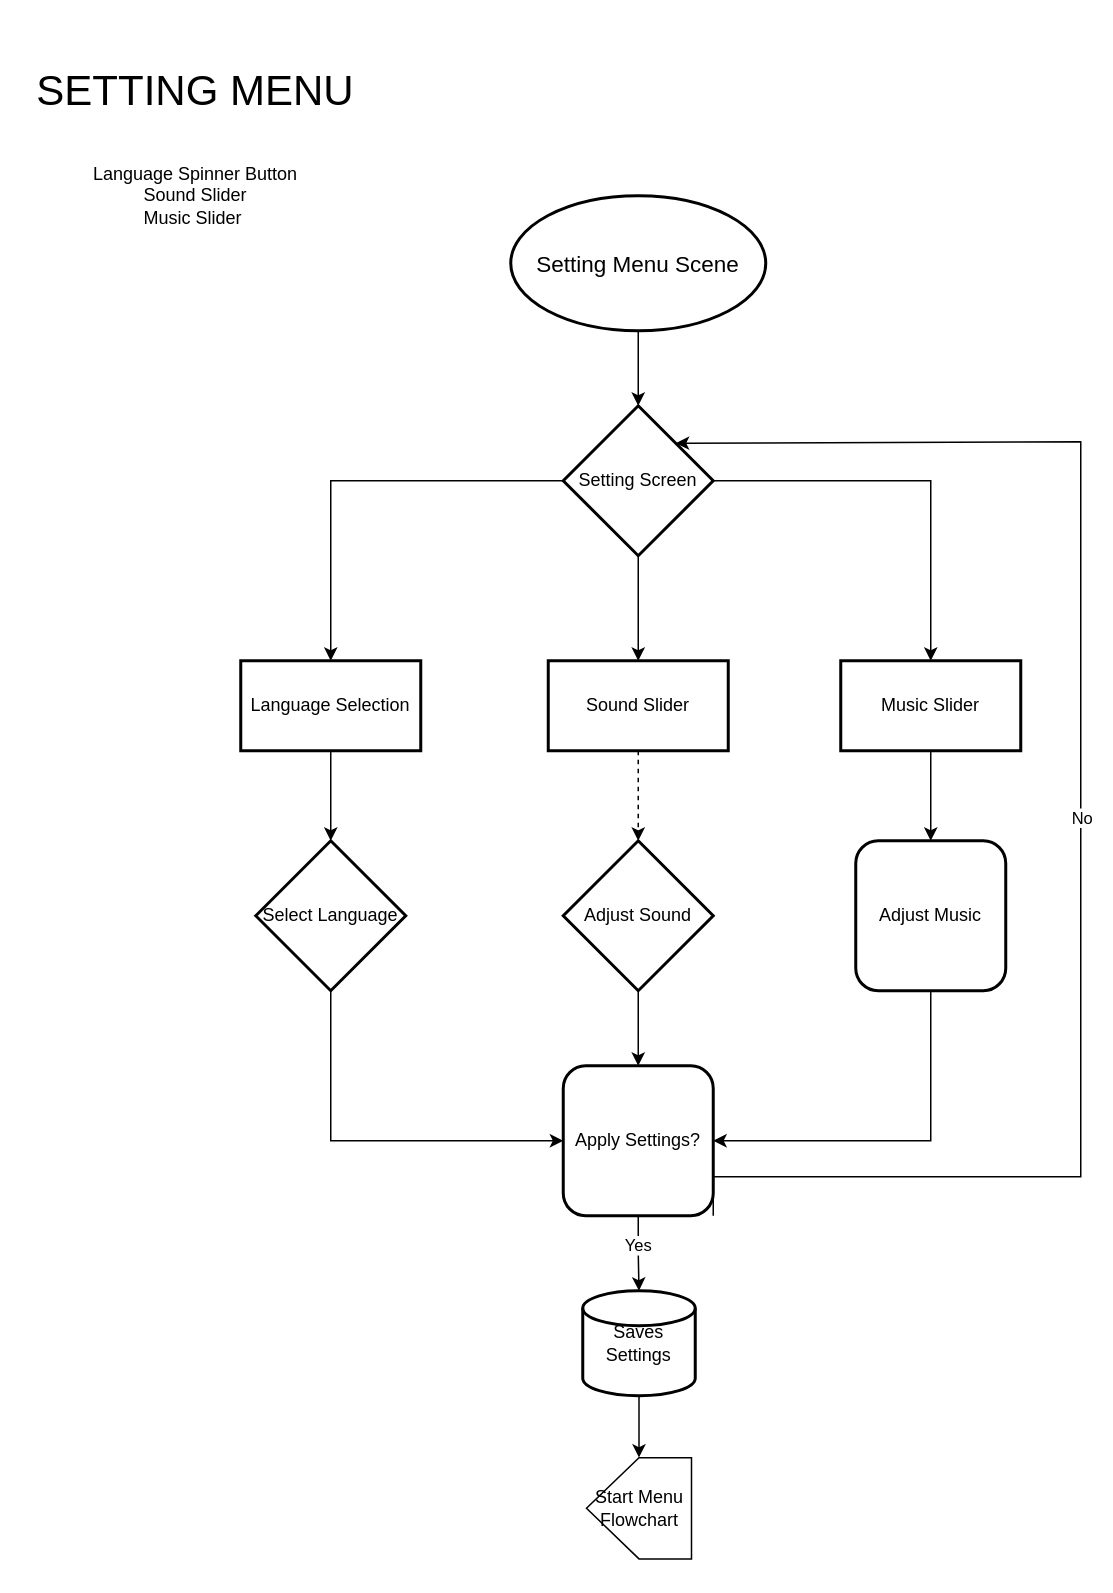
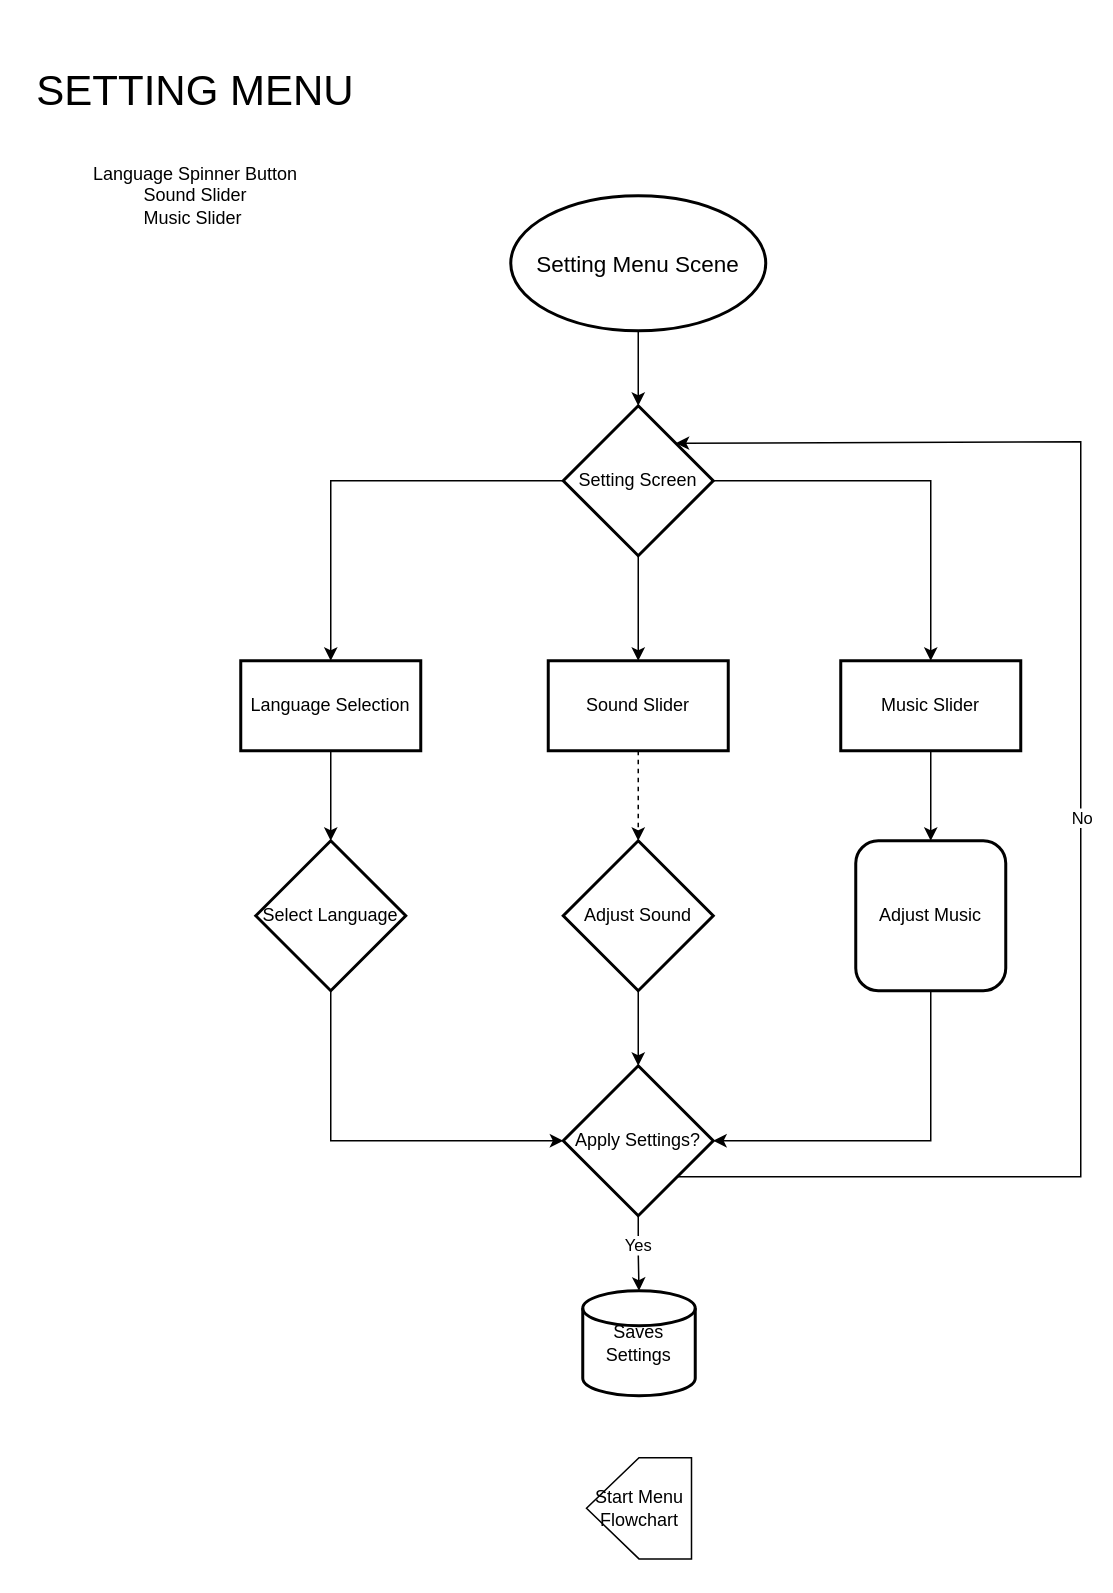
- <mxCell id="24" value="Apply Settings?" style="whiteSpace=wrap;html=1;strokeWidth=2;rounded=1;" vertex="1" parent="1"><mxGeometry x="375" y="710" width="100" height="100" as="geometry" /></mxCell>
+ <mxCell id="24" value="Apply Settings?" style="rhombus;whiteSpace=wrap;html=1;strokeWidth=2;" vertex="1" parent="1"><mxGeometry x="375" y="710" width="100" height="100" as="geometry" /></mxCell>
- <mxCell id="25" style="edgeStyle=orthogonalEdgeStyle;rounded=0;orthogonalLoop=1;jettySize=auto;html=1;entryX=0;entryY=0.5;entryDx=0;entryDy=0;" edge="1" parent="1" source="26" target="29"><mxGeometry relative="1" as="geometry" /></mxCell>
